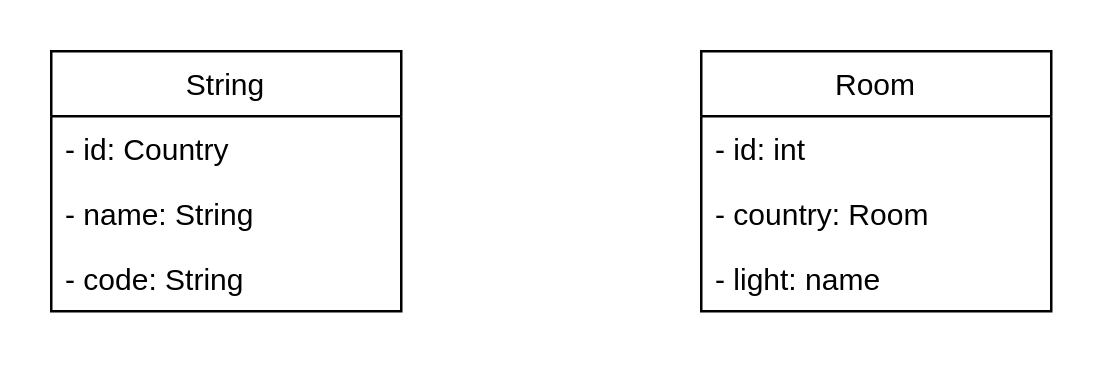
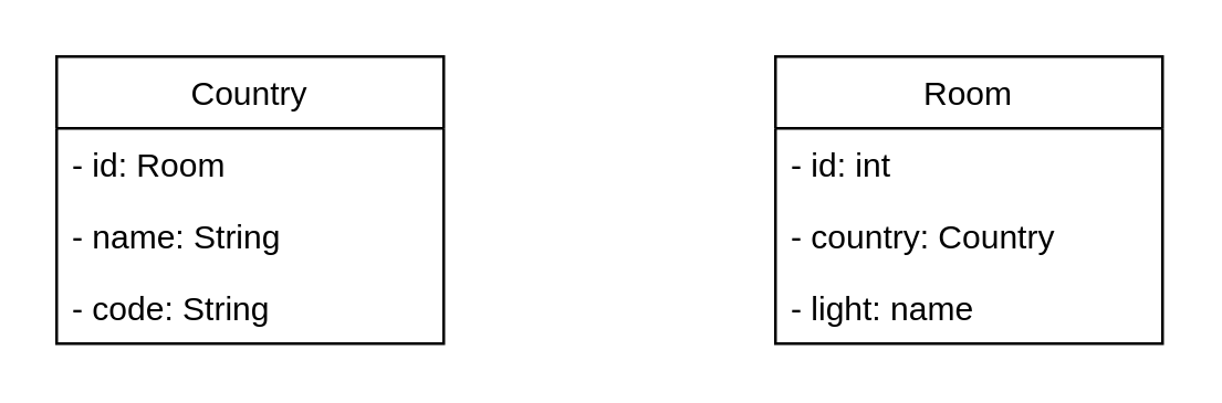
- <mxCell id="6" value="String" style="swimlane;fontStyle=0;childLayout=stackLayout;horizontal=1;startSize=26;fillColor=none;horizontalStack=0;resizeParent=1;resizeParentMax=0;resizeLast=0;collapsible=1;marginBottom=0;" vertex="1" parent="1"><mxGeometry x="20" y="20" width="140" height="104" as="geometry" /></mxCell>
+ <mxCell id="6" value="Country" style="swimlane;fontStyle=0;childLayout=stackLayout;horizontal=1;startSize=26;fillColor=none;horizontalStack=0;resizeParent=1;resizeParentMax=0;resizeLast=0;collapsible=1;marginBottom=0;" vertex="1" parent="1"><mxGeometry x="20" y="20" width="140" height="104" as="geometry" /></mxCell>
- <mxCell id="7" value="- id: Country" style="text;strokeColor=none;fillColor=none;align=left;verticalAlign=top;spacingLeft=4;spacingRight=4;overflow=hidden;rotatable=0;points=[[0,0.5],[1,0.5]];portConstraint=eastwest;" vertex="1" parent="6"><mxGeometry y="26" width="140" height="26" as="geometry" /></mxCell>
+ <mxCell id="7" value="- id: Room" style="text;strokeColor=none;fillColor=none;align=left;verticalAlign=top;spacingLeft=4;spacingRight=4;overflow=hidden;rotatable=0;points=[[0,0.5],[1,0.5]];portConstraint=eastwest;" vertex="1" parent="6"><mxGeometry y="26" width="140" height="26" as="geometry" /></mxCell>
- <mxCell id="4" value="- country: Room" style="text;strokeColor=none;fillColor=none;align=left;verticalAlign=top;spacingLeft=4;spacingRight=4;overflow=hidden;rotatable=0;points=[[0,0.5],[1,0.5]];portConstraint=eastwest;" vertex="1" parent="2"><mxGeometry y="52" width="140" height="26" as="geometry" /></mxCell>
+ <mxCell id="4" value="- country: Country" style="text;strokeColor=none;fillColor=none;align=left;verticalAlign=top;spacingLeft=4;spacingRight=4;overflow=hidden;rotatable=0;points=[[0,0.5],[1,0.5]];portConstraint=eastwest;" vertex="1" parent="2"><mxGeometry y="52" width="140" height="26" as="geometry" /></mxCell>
